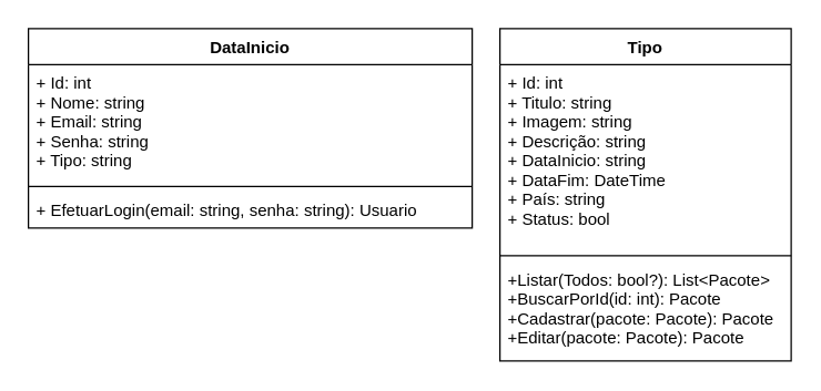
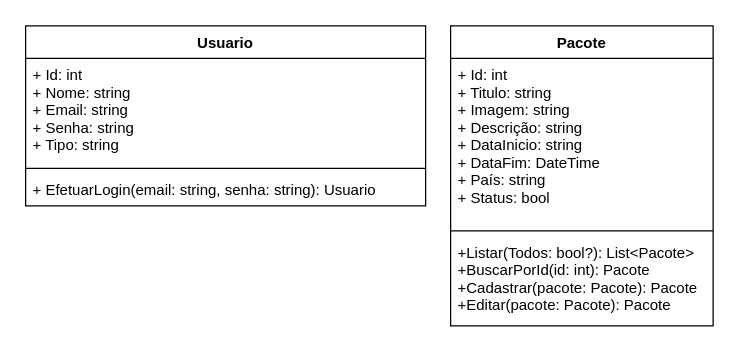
- <mxCell id="2" value="DataInicio" style="swimlane;fontStyle=1;align=center;verticalAlign=top;childLayout=stackLayout;horizontal=1;startSize=26;horizontalStack=0;resizeParent=1;resizeParentMax=0;resizeLast=0;collapsible=1;marginBottom=0;" vertex="1" parent="1"><mxGeometry x="20" y="20" width="320" height="144" as="geometry" /></mxCell>
+ <mxCell id="2" value="Usuario" style="swimlane;fontStyle=1;align=center;verticalAlign=top;childLayout=stackLayout;horizontal=1;startSize=26;horizontalStack=0;resizeParent=1;resizeParentMax=0;resizeLast=0;collapsible=1;marginBottom=0;" vertex="1" parent="1"><mxGeometry x="20" y="20" width="320" height="144" as="geometry" /></mxCell>
- <mxCell id="6" value="Tipo" style="swimlane;fontStyle=1;align=center;verticalAlign=top;childLayout=stackLayout;horizontal=1;startSize=26;horizontalStack=0;resizeParent=1;resizeParentMax=0;resizeLast=0;collapsible=1;marginBottom=0;" vertex="1" parent="1"><mxGeometry x="360" y="20" width="210" height="240" as="geometry" /></mxCell>
+ <mxCell id="6" value="Pacote" style="swimlane;fontStyle=1;align=center;verticalAlign=top;childLayout=stackLayout;horizontal=1;startSize=26;horizontalStack=0;resizeParent=1;resizeParentMax=0;resizeLast=0;collapsible=1;marginBottom=0;" vertex="1" parent="1"><mxGeometry x="360" y="20" width="210" height="240" as="geometry" /></mxCell>
